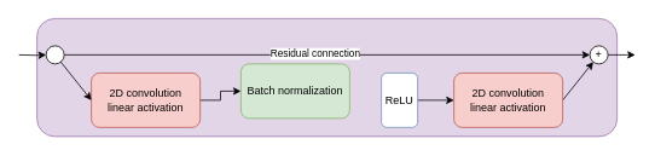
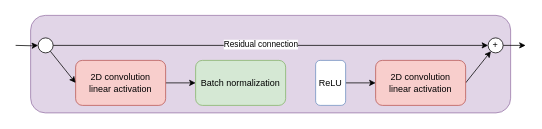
- <mxCell id="5" value="Batch normalization" style="rounded=1;whiteSpace=wrap;html=1;fillColor=#d5e8d4;strokeColor=#82b366;" vertex="1" parent="1"><mxGeometry x="265" y="70" width="120" height="60" as="geometry" /></mxCell>
+ <mxCell id="5" value="Batch normalization" style="rounded=1;whiteSpace=wrap;html=1;fillColor=#d5e8d4;strokeColor=#82b366;" vertex="1" parent="1"><mxGeometry x="260" y="80" width="120" height="60" as="geometry" /></mxCell>
